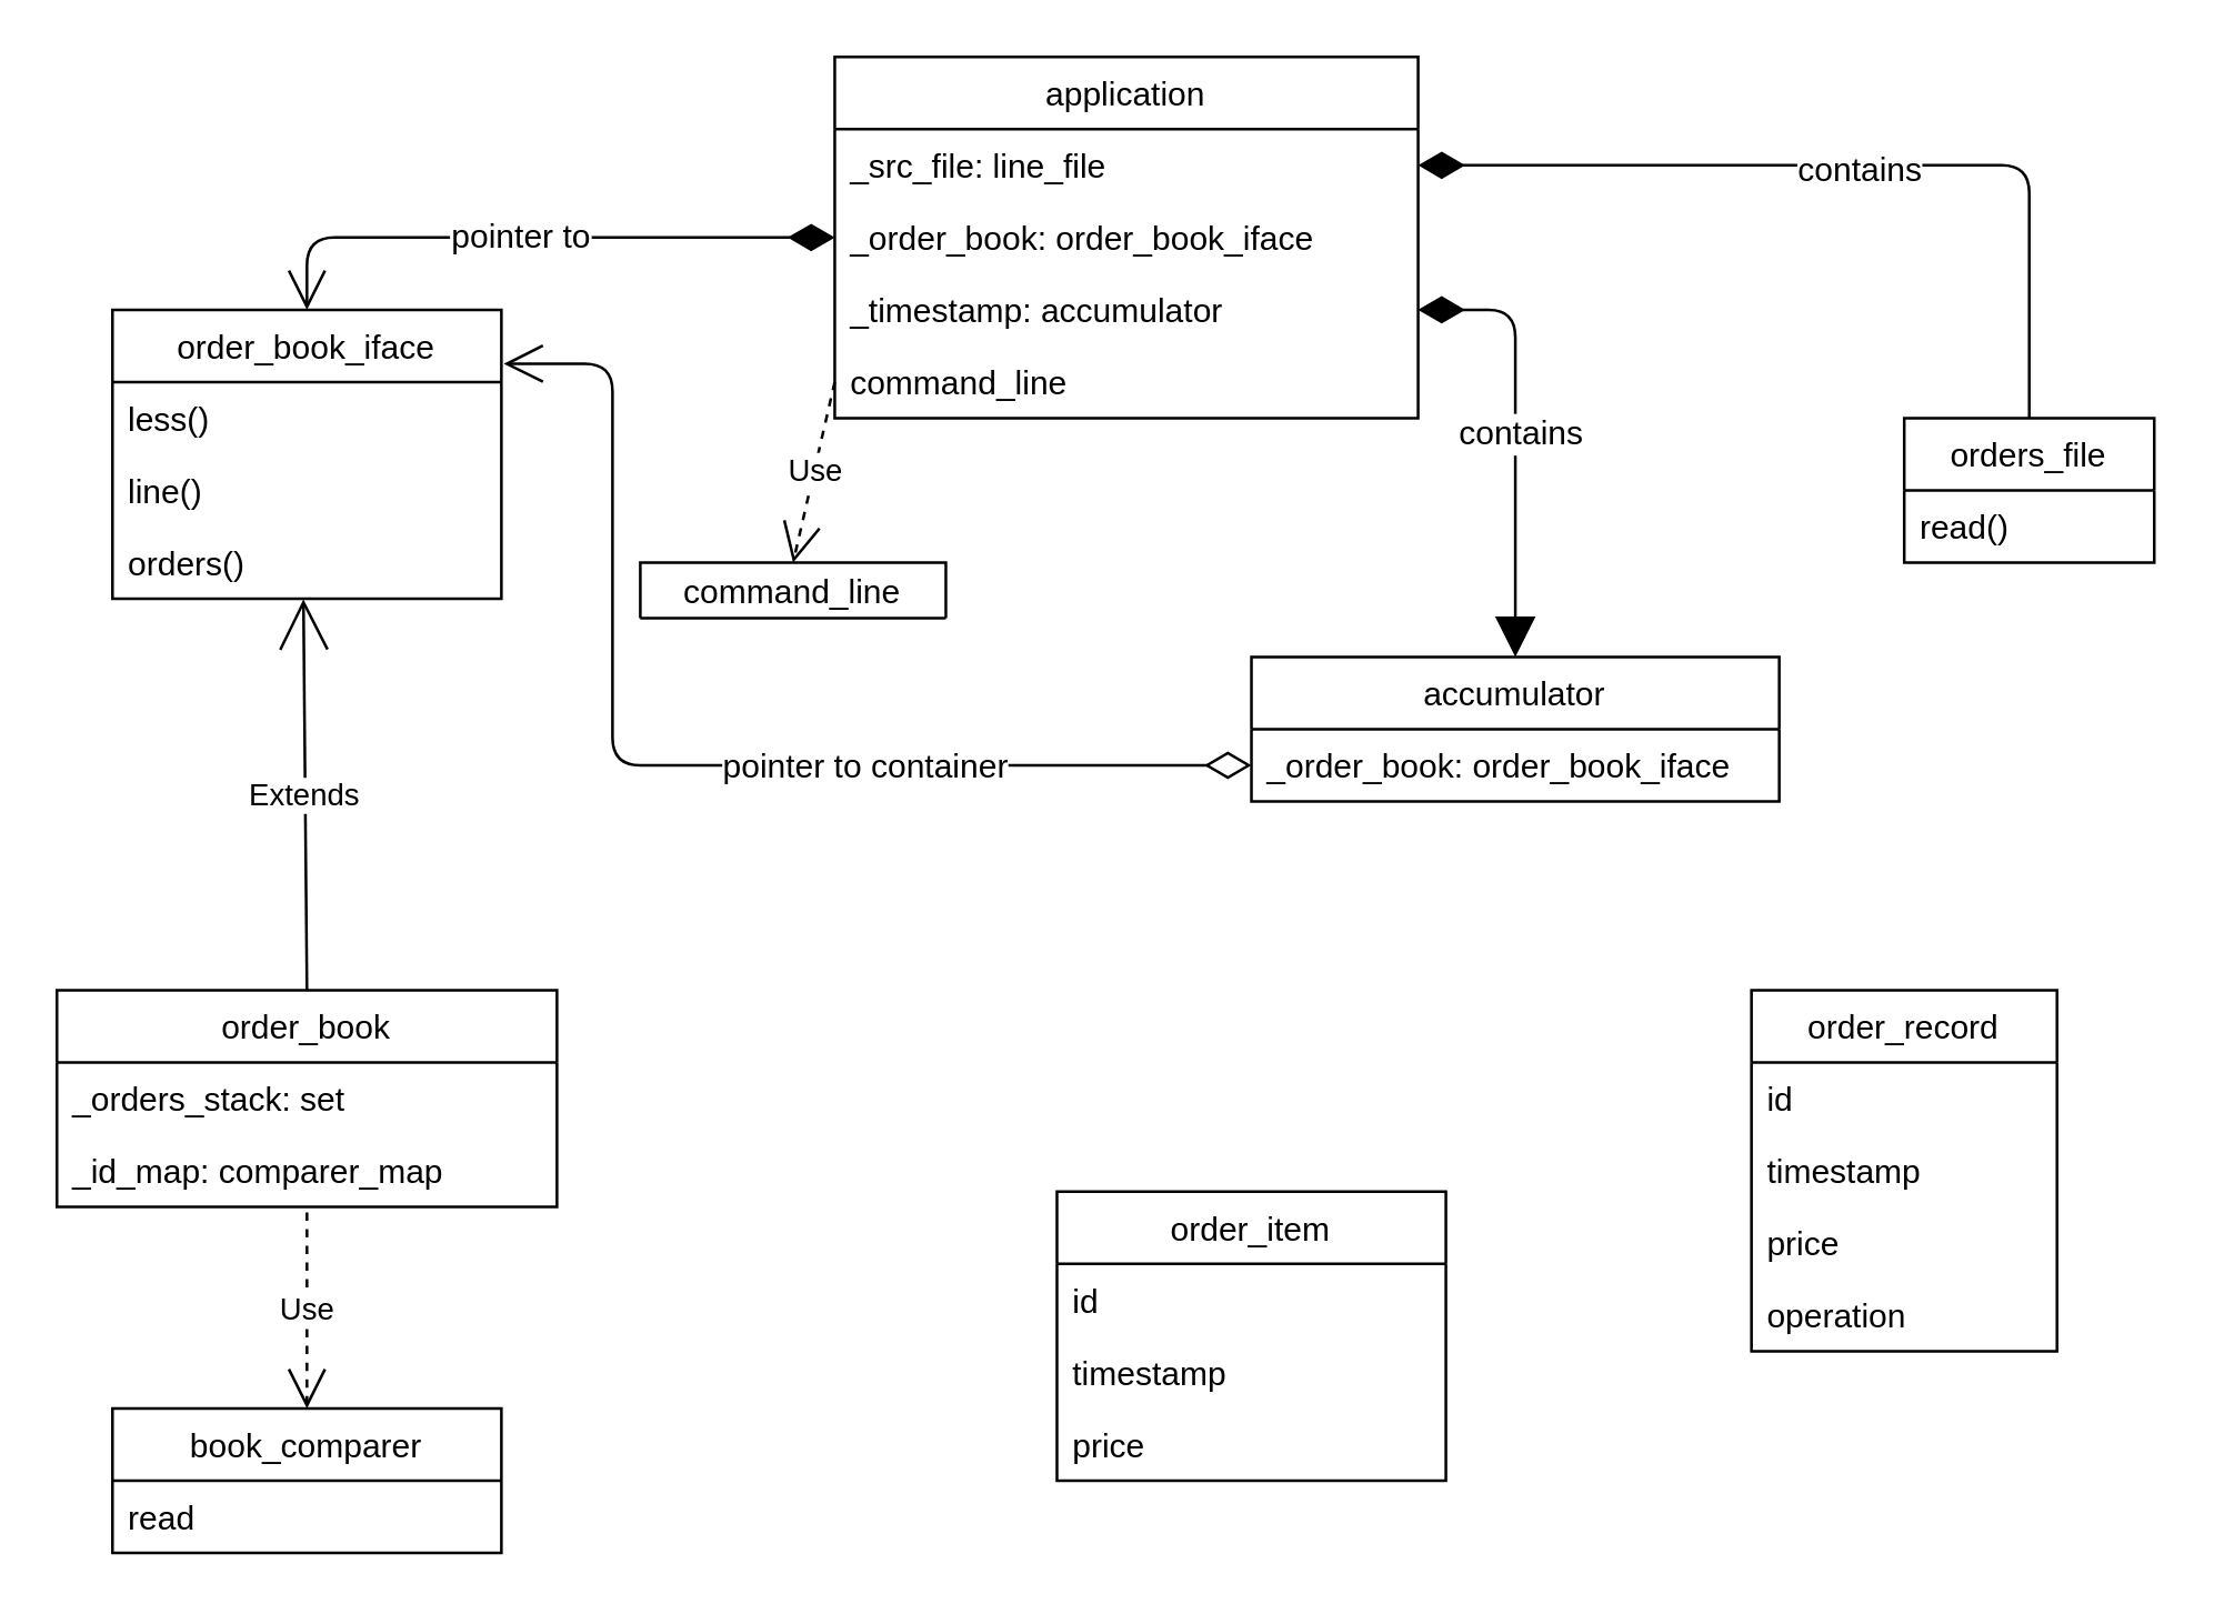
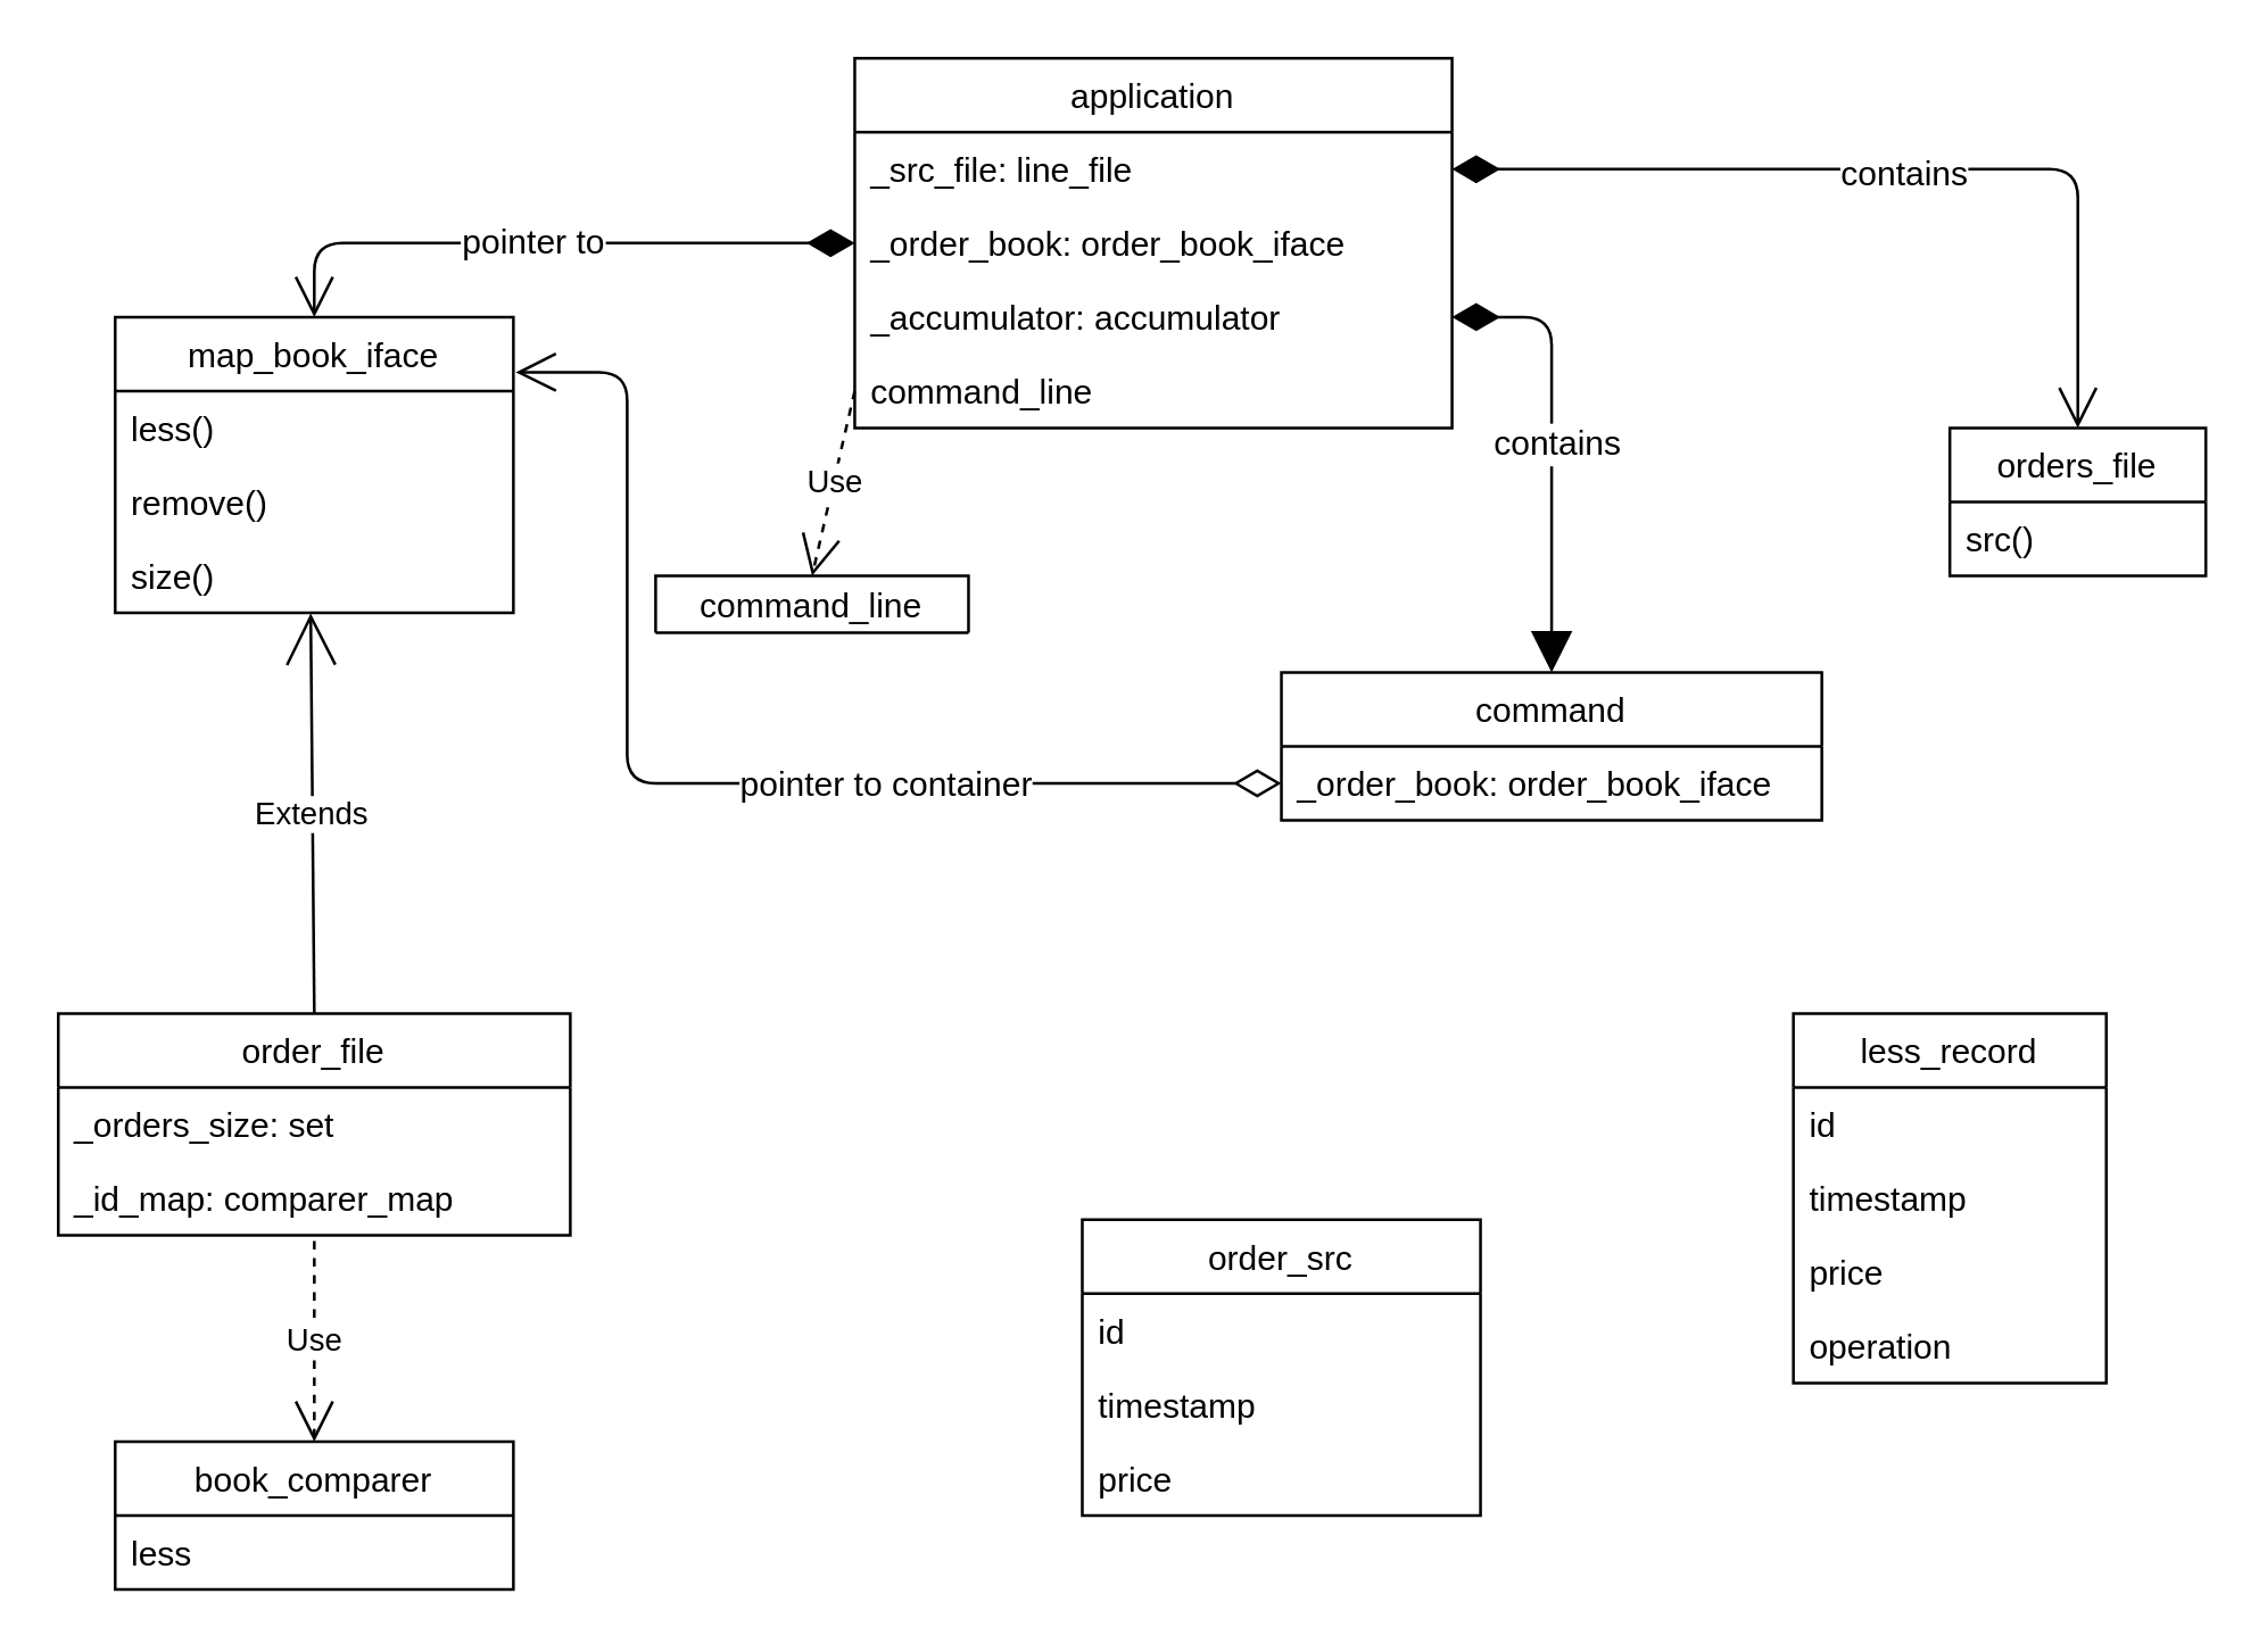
- <mxCell id="5" value="_timestamp: accumulator" style="text;strokeColor=none;fillColor=none;align=left;verticalAlign=top;spacingLeft=4;spacingRight=4;overflow=hidden;rotatable=0;points=[[0,0.5],[1,0.5]];portConstraint=eastwest;" vertex="1" parent="2"><mxGeometry y="78" width="210" height="26" as="geometry" /></mxCell>
+ <mxCell id="5" value="_accumulator: accumulator" style="text;strokeColor=none;fillColor=none;align=left;verticalAlign=top;spacingLeft=4;spacingRight=4;overflow=hidden;rotatable=0;points=[[0,0.5],[1,0.5]];portConstraint=eastwest;" vertex="1" parent="2"><mxGeometry y="78" width="210" height="26" as="geometry" /></mxCell>
- <mxCell id="9" value="order_book_iface" style="swimlane;fontStyle=0;childLayout=stackLayout;horizontal=1;startSize=26;fillColor=none;horizontalStack=0;resizeParent=1;resizeParentMax=0;resizeLast=0;collapsible=1;marginBottom=0;" vertex="1" parent="1"><mxGeometry x="40" y="111" width="140" height="104" as="geometry" /></mxCell>
+ <mxCell id="9" value="map_book_iface" style="swimlane;fontStyle=0;childLayout=stackLayout;horizontal=1;startSize=26;fillColor=none;horizontalStack=0;resizeParent=1;resizeParentMax=0;resizeLast=0;collapsible=1;marginBottom=0;" vertex="1" parent="1"><mxGeometry x="40" y="111" width="140" height="104" as="geometry" /></mxCell>
- <mxCell id="30" value="" style="endArrow=none;html=1;endSize=12;startArrow=diamondThin;startSize=14;startFill=1;edgeStyle=orthogonalEdgeStyle;align=left;verticalAlign=bottom;exitX=1;exitY=0.5;exitDx=0;exitDy=0;entryX=0.5;entryY=0;entryDx=0;entryDy=0;" edge="1" parent="1" source="3" target="14"><mxGeometry x="-0.834" y="23" relative="1" as="geometry"><mxPoint x="310" y="206" as="sourcePoint" /><mxPoint x="470" y="206" as="targetPoint" /><mxPoint as="offset" /></mxGeometry></mxCell>
+ <mxCell id="30" value="" style="endArrow=open;html=1;endSize=12;startArrow=diamondThin;startSize=14;startFill=1;edgeStyle=orthogonalEdgeStyle;align=left;verticalAlign=bottom;exitX=1;exitY=0.5;exitDx=0;exitDy=0;entryX=0.5;entryY=0;entryDx=0;entryDy=0;" edge="1" parent="1" source="3" target="14"><mxGeometry x="-0.834" y="23" relative="1" as="geometry"><mxPoint x="310" y="206" as="sourcePoint" /><mxPoint x="470" y="206" as="targetPoint" /><mxPoint as="offset" /></mxGeometry></mxCell>
- <mxCell id="11" value="line()" style="text;strokeColor=none;fillColor=none;align=left;verticalAlign=top;spacingLeft=4;spacingRight=4;overflow=hidden;rotatable=0;points=[[0,0.5],[1,0.5]];portConstraint=eastwest;" vertex="1" parent="9"><mxGeometry y="52" width="140" height="26" as="geometry" /></mxCell>
+ <mxCell id="11" value="remove()" style="text;strokeColor=none;fillColor=none;align=left;verticalAlign=top;spacingLeft=4;spacingRight=4;overflow=hidden;rotatable=0;points=[[0,0.5],[1,0.5]];portConstraint=eastwest;" vertex="1" parent="9"><mxGeometry y="52" width="140" height="26" as="geometry" /></mxCell>
- <mxCell id="15" value="read()" style="text;strokeColor=none;fillColor=none;align=left;verticalAlign=top;spacingLeft=4;spacingRight=4;overflow=hidden;rotatable=0;points=[[0,0.5],[1,0.5]];portConstraint=eastwest;" vertex="1" parent="14"><mxGeometry y="26" width="90" height="26" as="geometry" /></mxCell>
+ <mxCell id="15" value="src()" style="text;strokeColor=none;fillColor=none;align=left;verticalAlign=top;spacingLeft=4;spacingRight=4;overflow=hidden;rotatable=0;points=[[0,0.5],[1,0.5]];portConstraint=eastwest;" vertex="1" parent="14"><mxGeometry y="26" width="90" height="26" as="geometry" /></mxCell>
- <mxCell id="12" value="orders()" style="text;strokeColor=none;fillColor=none;align=left;verticalAlign=top;spacingLeft=4;spacingRight=4;overflow=hidden;rotatable=0;points=[[0,0.5],[1,0.5]];portConstraint=eastwest;" vertex="1" parent="9"><mxGeometry y="78" width="140" height="26" as="geometry" /></mxCell>
+ <mxCell id="12" value="size()" style="text;strokeColor=none;fillColor=none;align=left;verticalAlign=top;spacingLeft=4;spacingRight=4;overflow=hidden;rotatable=0;points=[[0,0.5],[1,0.5]];portConstraint=eastwest;" vertex="1" parent="9"><mxGeometry y="78" width="140" height="26" as="geometry" /></mxCell>
- <mxCell id="7" value="accumulator" style="swimlane;fontStyle=0;childLayout=stackLayout;horizontal=1;startSize=26;fillColor=none;horizontalStack=0;resizeParent=1;resizeParentMax=0;resizeLast=0;collapsible=1;marginBottom=0;" vertex="1" parent="1"><mxGeometry x="450" y="236" width="190" height="52" as="geometry" /></mxCell>
+ <mxCell id="7" value="command" style="swimlane;fontStyle=0;childLayout=stackLayout;horizontal=1;startSize=26;fillColor=none;horizontalStack=0;resizeParent=1;resizeParentMax=0;resizeLast=0;collapsible=1;marginBottom=0;" vertex="1" parent="1"><mxGeometry x="450" y="236" width="190" height="52" as="geometry" /></mxCell>
- <mxCell id="16" value="order_book" style="swimlane;fontStyle=0;childLayout=stackLayout;horizontal=1;startSize=26;fillColor=none;horizontalStack=0;resizeParent=1;resizeParentMax=0;resizeLast=0;collapsible=1;marginBottom=0;" vertex="1" parent="1"><mxGeometry x="20" y="356" width="180" height="78" as="geometry" /></mxCell>
+ <mxCell id="16" value="order_file" style="swimlane;fontStyle=0;childLayout=stackLayout;horizontal=1;startSize=26;fillColor=none;horizontalStack=0;resizeParent=1;resizeParentMax=0;resizeLast=0;collapsible=1;marginBottom=0;" vertex="1" parent="1"><mxGeometry x="20" y="356" width="180" height="78" as="geometry" /></mxCell>
- <mxCell id="23" value="order_record" style="swimlane;fontStyle=0;childLayout=stackLayout;horizontal=1;startSize=26;fillColor=none;horizontalStack=0;resizeParent=1;resizeParentMax=0;resizeLast=0;collapsible=1;marginBottom=0;" vertex="1" parent="1"><mxGeometry x="630" y="356" width="110" height="130" as="geometry" /></mxCell>
+ <mxCell id="23" value="less_record" style="swimlane;fontStyle=0;childLayout=stackLayout;horizontal=1;startSize=26;fillColor=none;horizontalStack=0;resizeParent=1;resizeParentMax=0;resizeLast=0;collapsible=1;marginBottom=0;" vertex="1" parent="1"><mxGeometry x="630" y="356" width="110" height="130" as="geometry" /></mxCell>
- <mxCell id="17" value="_orders_stack: set" style="text;strokeColor=none;fillColor=none;align=left;verticalAlign=top;spacingLeft=4;spacingRight=4;overflow=hidden;rotatable=0;points=[[0,0.5],[1,0.5]];portConstraint=eastwest;" vertex="1" parent="16"><mxGeometry y="26" width="180" height="26" as="geometry" /></mxCell>
+ <mxCell id="17" value="_orders_size: set" style="text;strokeColor=none;fillColor=none;align=left;verticalAlign=top;spacingLeft=4;spacingRight=4;overflow=hidden;rotatable=0;points=[[0,0.5],[1,0.5]];portConstraint=eastwest;" vertex="1" parent="16"><mxGeometry y="26" width="180" height="26" as="geometry" /></mxCell>
- <mxCell id="19" value="order_item" style="swimlane;fontStyle=0;childLayout=stackLayout;horizontal=1;startSize=26;fillColor=none;horizontalStack=0;resizeParent=1;resizeParentMax=0;resizeLast=0;collapsible=1;marginBottom=0;" vertex="1" parent="1"><mxGeometry x="380" y="428.5" width="140" height="104" as="geometry" /></mxCell>
+ <mxCell id="19" value="order_src" style="swimlane;fontStyle=0;childLayout=stackLayout;horizontal=1;startSize=26;fillColor=none;horizontalStack=0;resizeParent=1;resizeParentMax=0;resizeLast=0;collapsible=1;marginBottom=0;" vertex="1" parent="1"><mxGeometry x="380" y="428.5" width="140" height="104" as="geometry" /></mxCell>
- <mxCell id="29" value="read" style="text;strokeColor=none;fillColor=none;align=left;verticalAlign=top;spacingLeft=4;spacingRight=4;overflow=hidden;rotatable=0;points=[[0,0.5],[1,0.5]];portConstraint=eastwest;" vertex="1" parent="28"><mxGeometry y="26" width="140" height="26" as="geometry" /></mxCell>
+ <mxCell id="29" value="less" style="text;strokeColor=none;fillColor=none;align=left;verticalAlign=top;spacingLeft=4;spacingRight=4;overflow=hidden;rotatable=0;points=[[0,0.5],[1,0.5]];portConstraint=eastwest;" vertex="1" parent="28"><mxGeometry y="26" width="140" height="26" as="geometry" /></mxCell>
